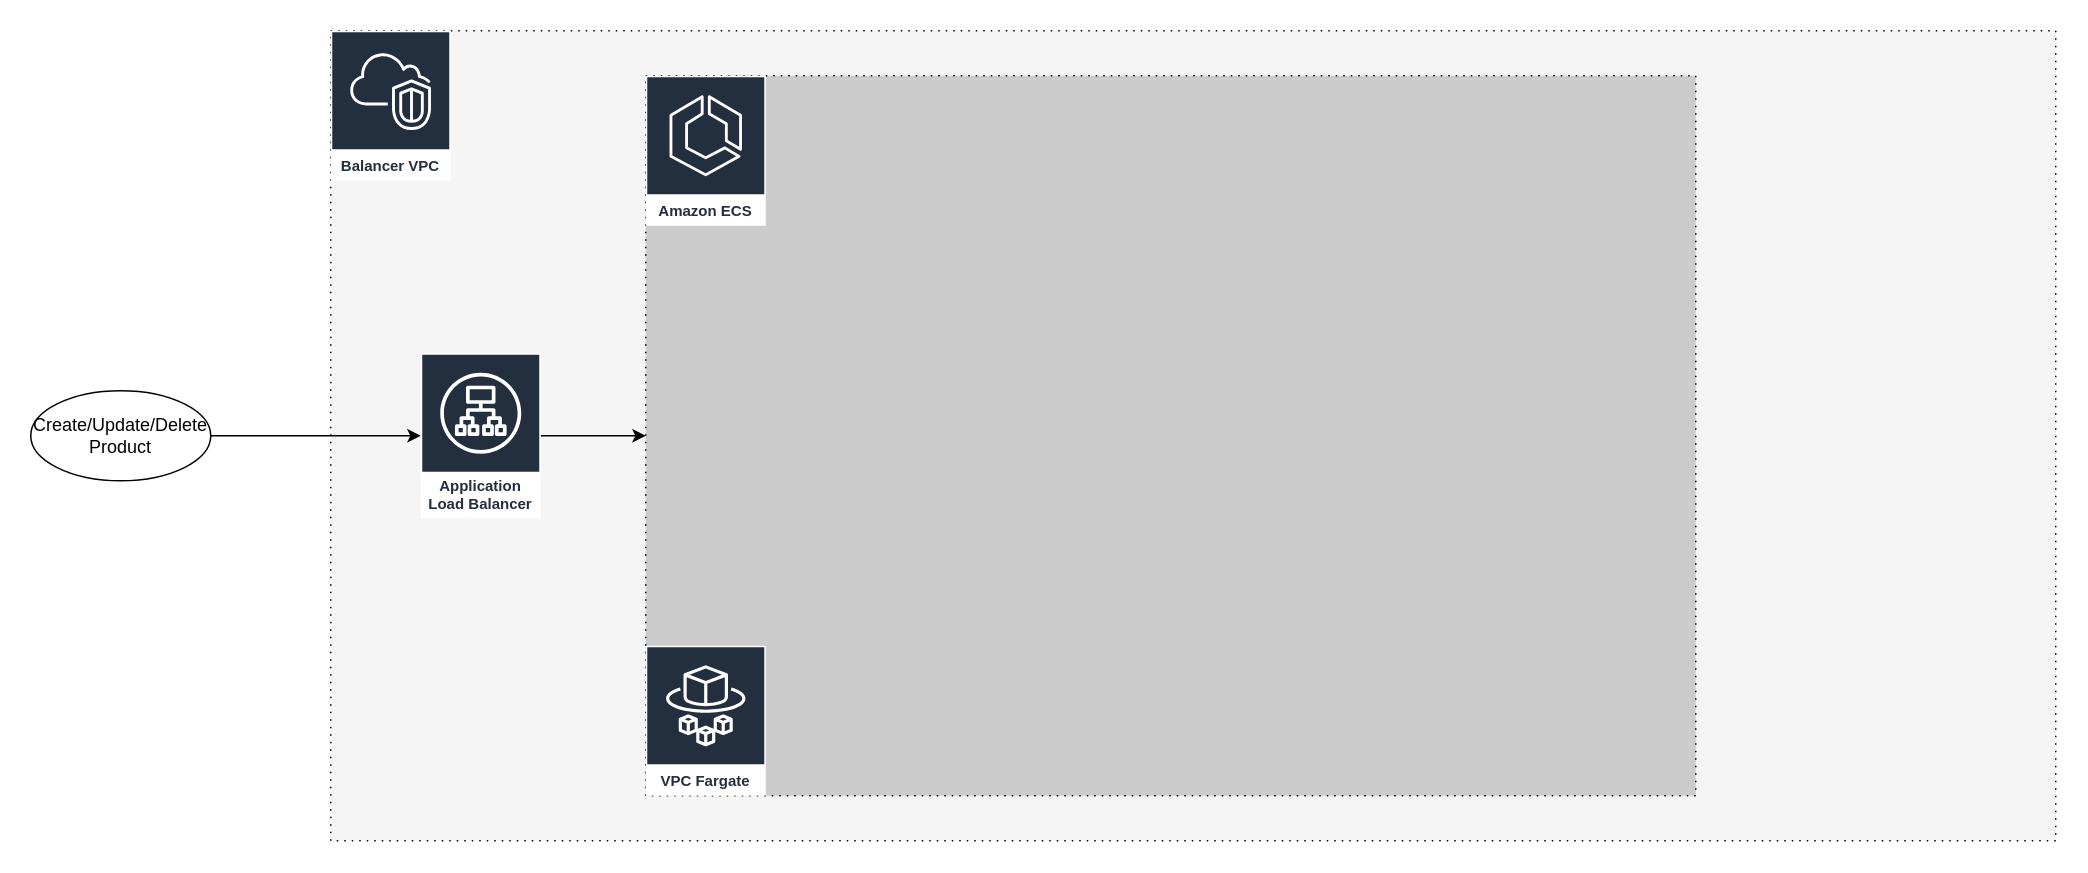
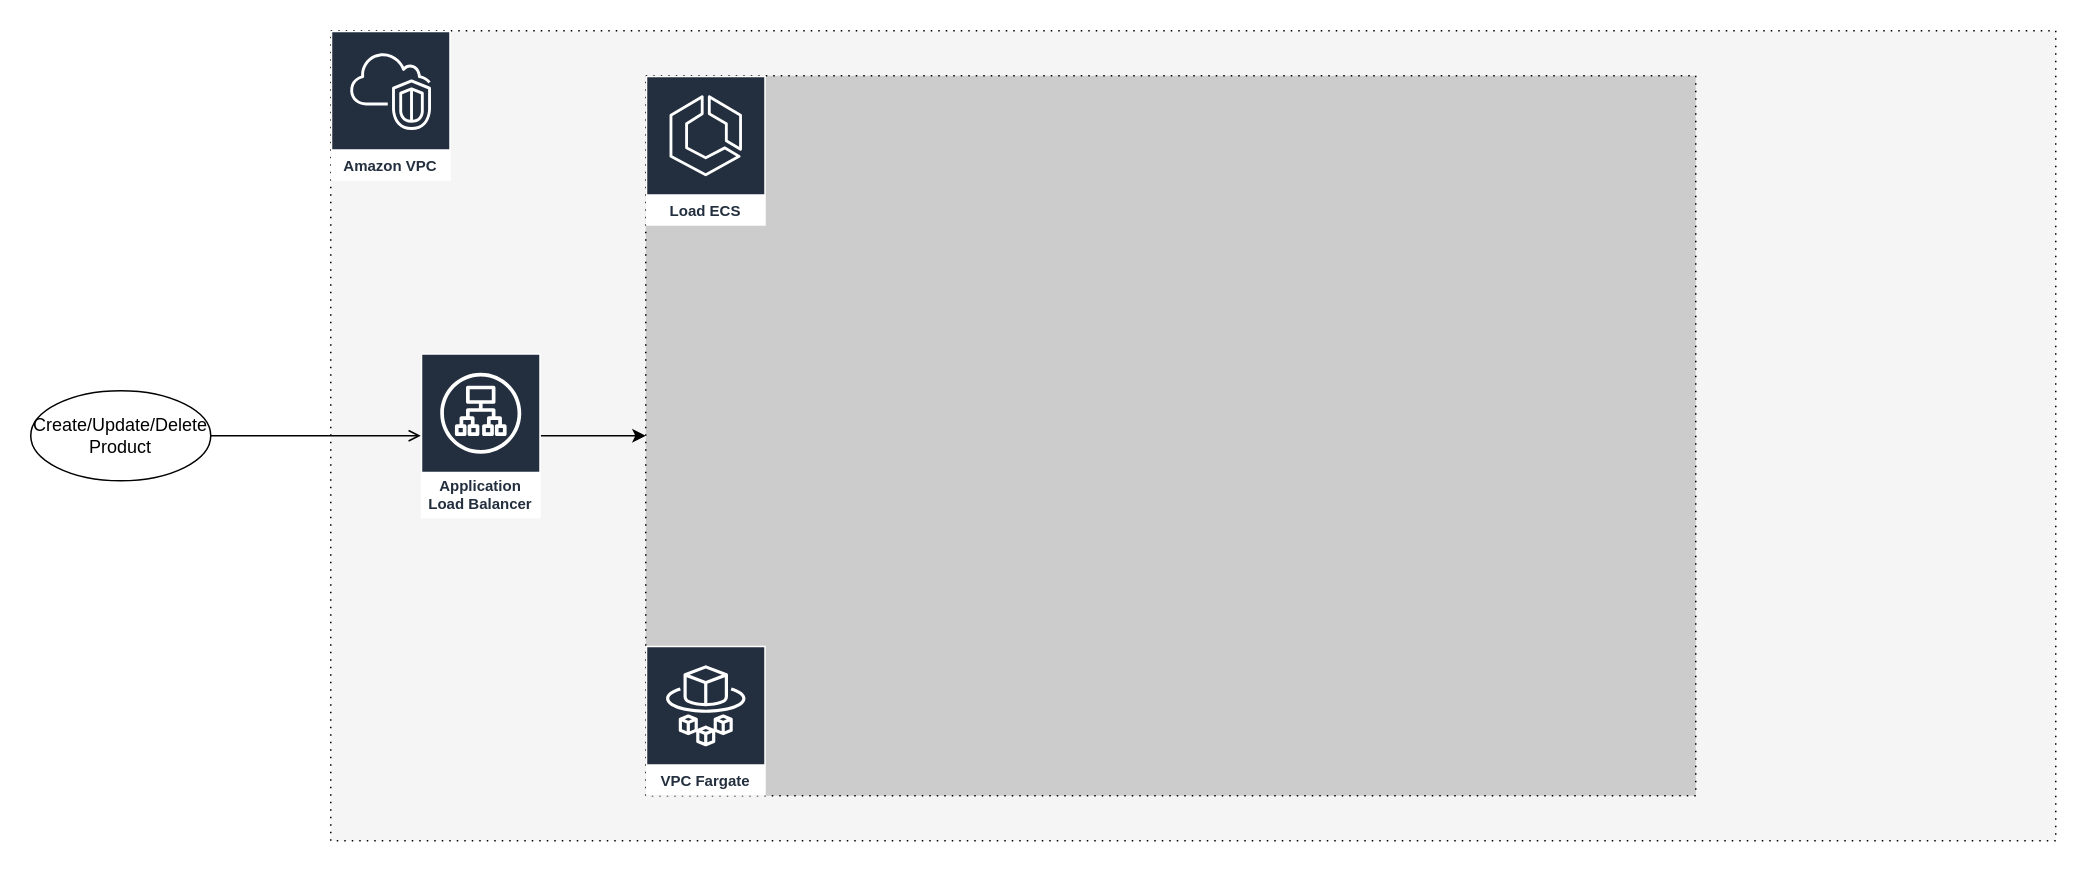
- <mxCell id="6" value="Balancer VPC" style="sketch=0;outlineConnect=0;fontColor=#232F3E;gradientColor=none;strokeColor=#ffffff;fillColor=#232F3E;dashed=0;verticalLabelPosition=middle;verticalAlign=bottom;align=center;html=1;whiteSpace=wrap;fontSize=10;fontStyle=1;spacing=3;shape=mxgraph.aws4.productIcon;prIcon=mxgraph.aws4.vpc;" vertex="1" parent="1"><mxGeometry x="220" y="20" width="80" height="100" as="geometry" /></mxCell>
+ <mxCell id="6" value="Amazon VPC" style="sketch=0;outlineConnect=0;fontColor=#232F3E;gradientColor=none;strokeColor=#ffffff;fillColor=#232F3E;dashed=0;verticalLabelPosition=middle;verticalAlign=bottom;align=center;html=1;whiteSpace=wrap;fontSize=10;fontStyle=1;spacing=3;shape=mxgraph.aws4.productIcon;prIcon=mxgraph.aws4.vpc;" vertex="1" parent="1"><mxGeometry x="220" y="20" width="80" height="100" as="geometry" /></mxCell>
- <mxCell id="7" value="Amazon ECS" style="sketch=0;outlineConnect=0;fontColor=#232F3E;gradientColor=none;strokeColor=#ffffff;fillColor=#232F3E;dashed=0;verticalLabelPosition=middle;verticalAlign=bottom;align=center;html=1;whiteSpace=wrap;fontSize=10;fontStyle=1;spacing=3;shape=mxgraph.aws4.productIcon;prIcon=mxgraph.aws4.ecs;" vertex="1" parent="1"><mxGeometry x="430" y="50" width="80" height="100" as="geometry" /></mxCell>
+ <mxCell id="7" value="Load ECS" style="sketch=0;outlineConnect=0;fontColor=#232F3E;gradientColor=none;strokeColor=#ffffff;fillColor=#232F3E;dashed=0;verticalLabelPosition=middle;verticalAlign=bottom;align=center;html=1;whiteSpace=wrap;fontSize=10;fontStyle=1;spacing=3;shape=mxgraph.aws4.productIcon;prIcon=mxgraph.aws4.ecs;" vertex="1" parent="1"><mxGeometry x="430" y="50" width="80" height="100" as="geometry" /></mxCell>
- <mxCell id="3" style="edgeStyle=orthogonalEdgeStyle;rounded=0;orthogonalLoop=1;jettySize=auto;html=1;exitX=1;exitY=0.5;exitDx=0;exitDy=0;" edge="1" parent="1" source="4" target="10"><mxGeometry relative="1" as="geometry" /></mxCell>
+ <mxCell id="3" style="edgeStyle=orthogonalEdgeStyle;rounded=0;orthogonalLoop=1;jettySize=auto;html=1;exitX=1;exitY=0.5;exitDx=0;exitDy=0;endArrow=open;" edge="1" parent="1" source="4" target="10"><mxGeometry relative="1" as="geometry" /></mxCell>
